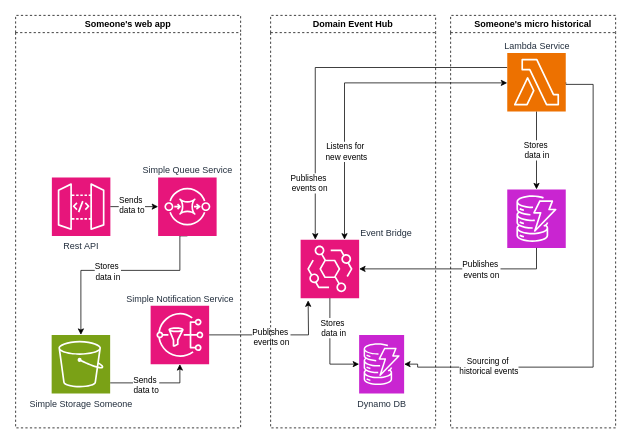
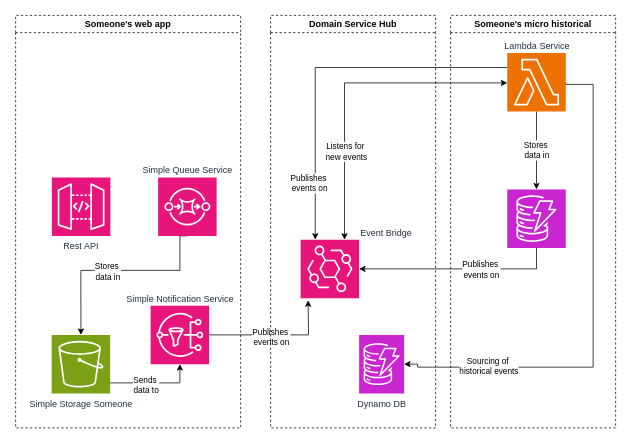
- <mxCell id="28" value="Domain Event Hub" style="swimlane;whiteSpace=wrap;html=1;dashed=1;" parent="1" vertex="1"><mxGeometry x="360" y="20" width="220" height="550" as="geometry"><mxRectangle width="140" height="30" as="alternateBounds" /></mxGeometry></mxCell>
+ <mxCell id="28" value="Domain Service Hub" style="swimlane;whiteSpace=wrap;html=1;dashed=1;" parent="1" vertex="1"><mxGeometry x="360" y="20" width="220" height="550" as="geometry"><mxRectangle width="140" height="30" as="alternateBounds" /></mxGeometry></mxCell>
- <mxCell id="23" style="edgeStyle=orthogonalEdgeStyle;rounded=0;orthogonalLoop=1;jettySize=auto;html=1;" parent="19" source="21" target="22" edge="1"><mxGeometry relative="1" as="geometry"><mxPoint x="140" y="180" as="sourcePoint" /><Array as="points" /></mxGeometry></mxCell>
- <mxCell id="24" value="Sends&amp;nbsp;&lt;div&gt;data to&lt;/div&gt;" style="edgeLabel;html=1;align=center;verticalAlign=middle;resizable=0;points=[];" parent="23" vertex="1" connectable="0"><mxGeometry x="-0.439" y="1" relative="1" as="geometry"><mxPoint x="10" y="-2" as="offset" /></mxGeometry></mxCell>
- <mxCell id="30" style="edgeStyle=orthogonalEdgeStyle;rounded=0;orthogonalLoop=1;jettySize=auto;html=1;entryX=0;entryY=0.5;entryDx=0;entryDy=0;entryPerimeter=0;" parent="1" source="27" target="29" edge="1"><mxGeometry relative="1" as="geometry" /></mxCell>
- <mxCell id="31" value="Stores&amp;nbsp;&lt;div&gt;data in&lt;/div&gt;" style="edgeLabel;html=1;align=center;verticalAlign=middle;resizable=0;points=[];" parent="30" vertex="1" connectable="0"><mxGeometry x="-0.381" y="4" relative="1" as="geometry"><mxPoint as="offset" /></mxGeometry></mxCell>
